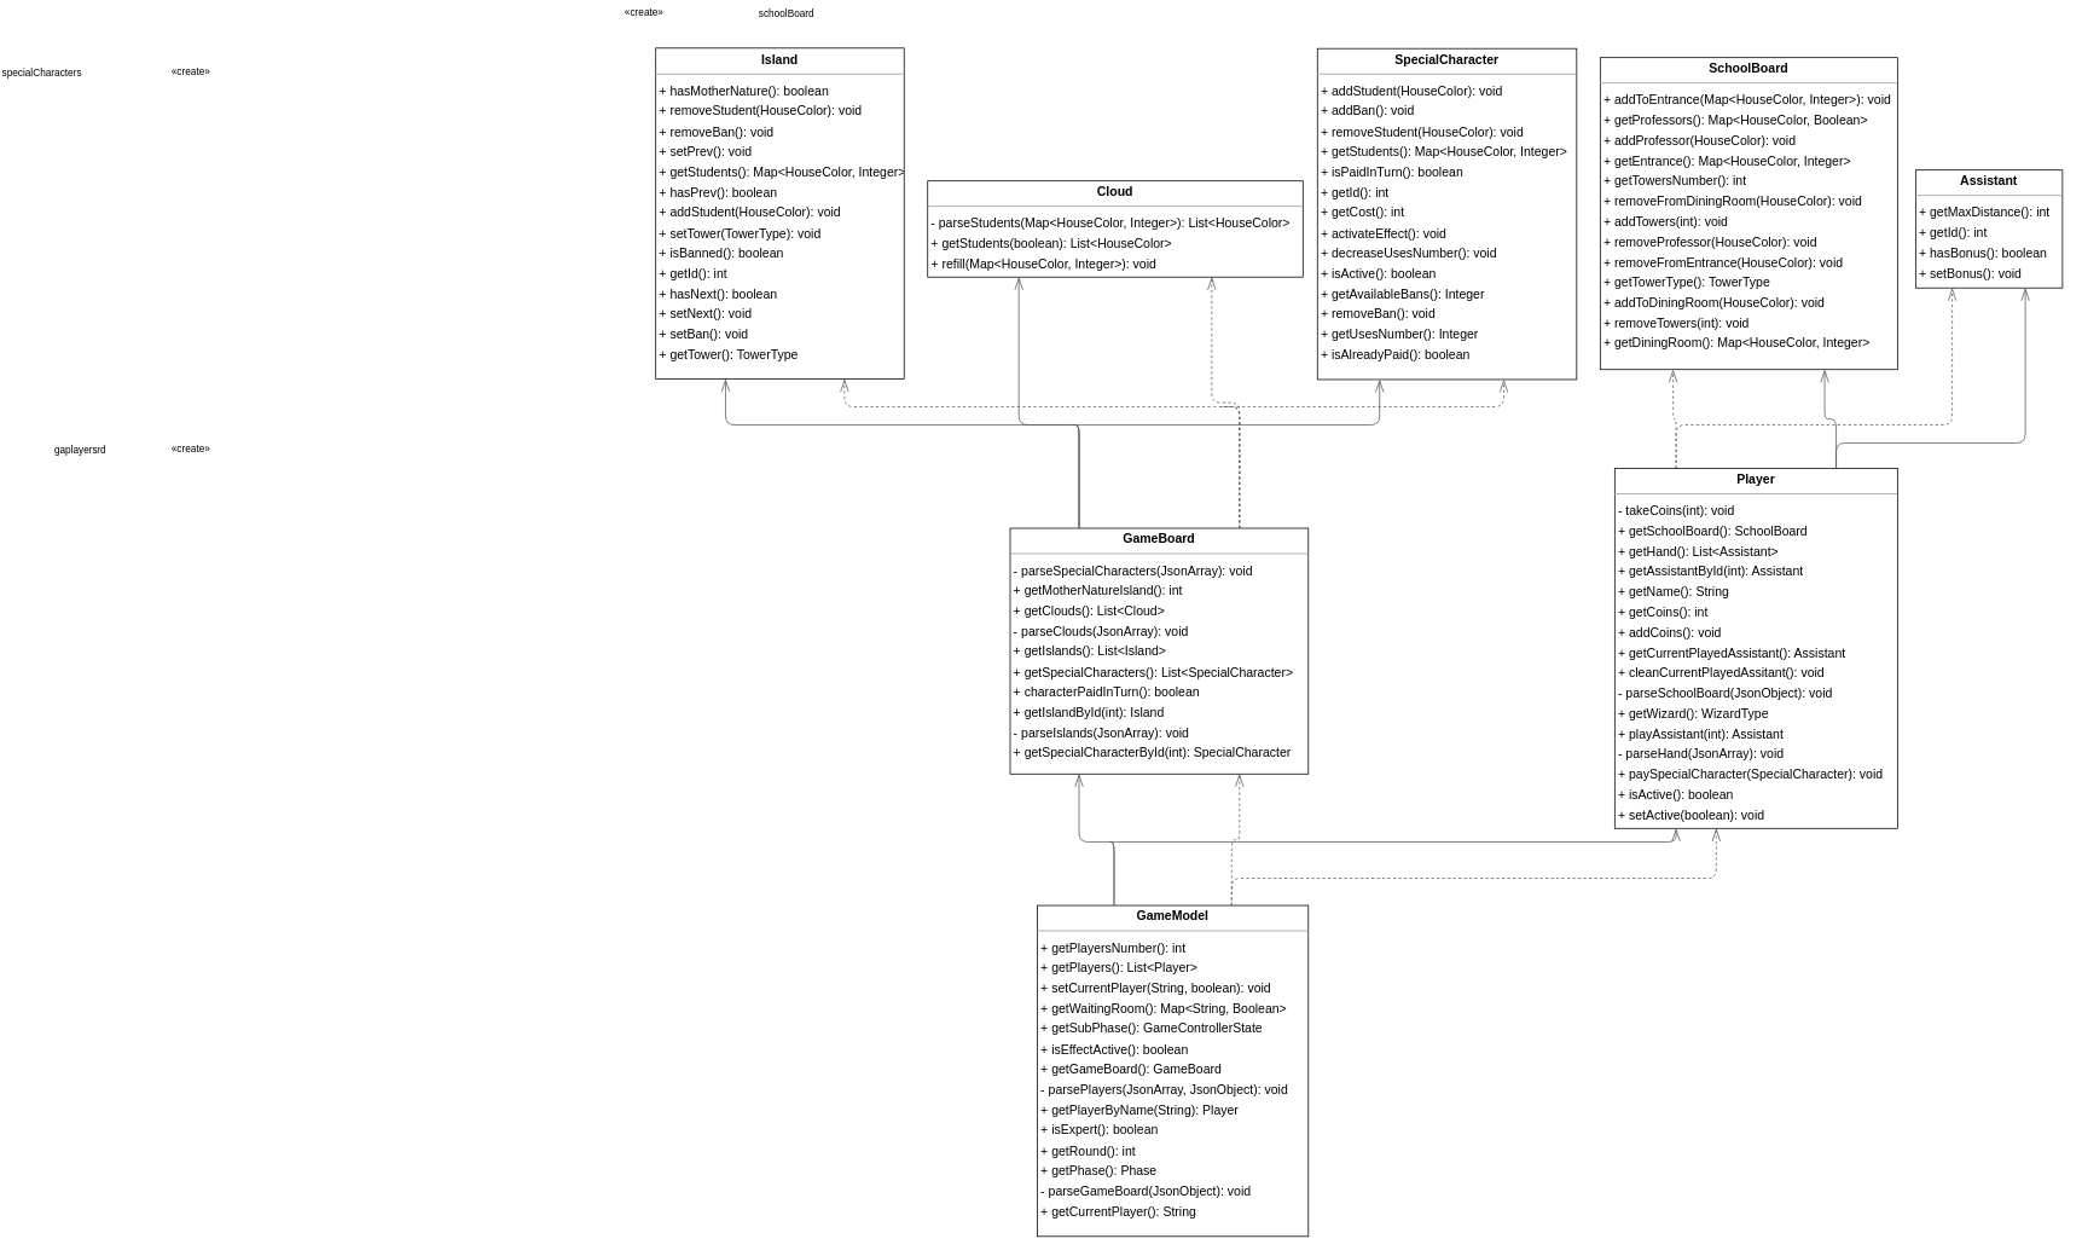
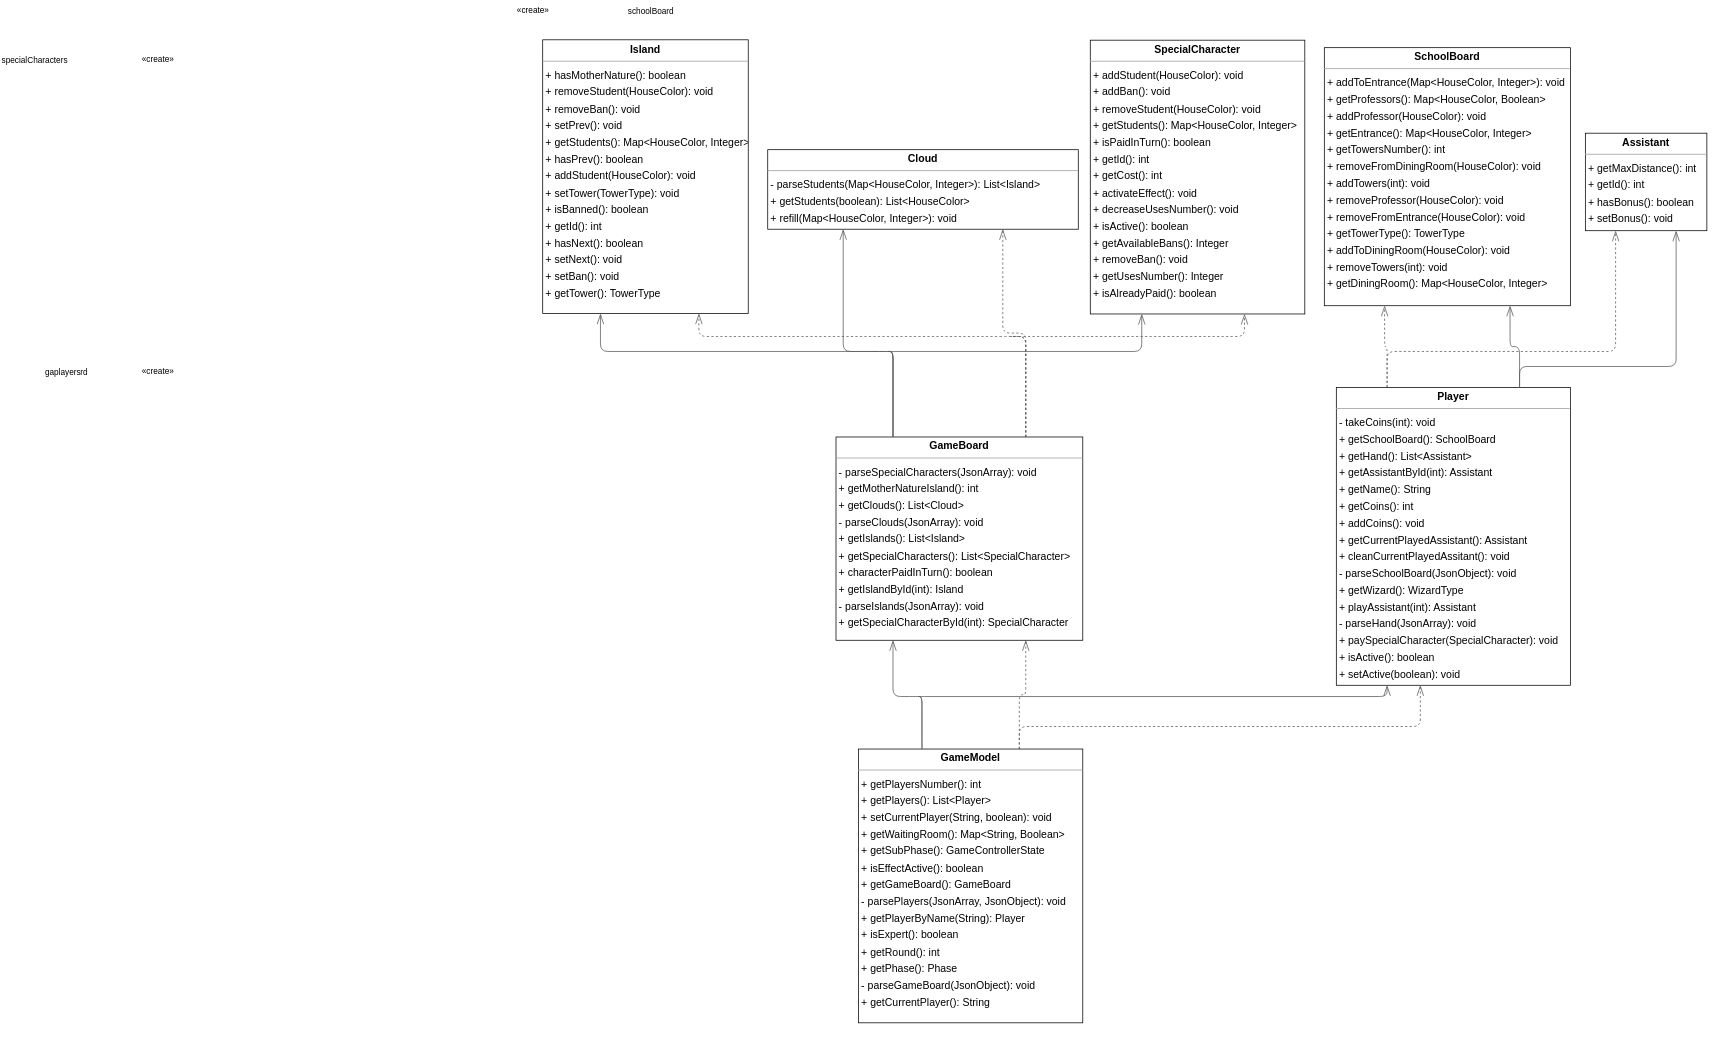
- <mxCell id="3" value="&lt;p style=&quot;margin:0px;margin-top:4px;text-align:center;&quot;&gt;&lt;b&gt;Cloud&lt;/b&gt;&lt;/p&gt;&lt;hr size=&quot;1&quot;&gt;&lt;p style=&quot;margin:0 0 0 4px;line-height:1.6;&quot;&gt;- parseStudents(Map&amp;lt;HouseColor, Integer&amp;gt;): List&amp;lt;HouseColor&amp;gt;&lt;br&gt;+ getStudents(boolean): List&amp;lt;HouseColor&amp;gt;&lt;br&gt;+ refill(Map&amp;lt;HouseColor, Integer&amp;gt;): void&lt;/p&gt;" style="verticalAlign=top;align=left;overflow=fill;fontSize=14;fontFamily=Helvetica;html=1;rounded=0;shadow=0;comic=0;labelBackgroundColor=none;strokeWidth=1;" parent="1" vertex="1"><mxGeometry x="320" y="167" width="414" height="106" as="geometry" /></mxCell>
+ <mxCell id="3" value="&lt;p style=&quot;margin:0px;margin-top:4px;text-align:center;&quot;&gt;&lt;b&gt;Cloud&lt;/b&gt;&lt;/p&gt;&lt;hr size=&quot;1&quot;&gt;&lt;p style=&quot;margin:0 0 0 4px;line-height:1.6;&quot;&gt;- parseStudents(Map&amp;lt;HouseColor, Integer&amp;gt;): List&amp;lt;Island&amp;gt;&lt;br&gt;+ getStudents(boolean): List&amp;lt;HouseColor&amp;gt;&lt;br&gt;+ refill(Map&amp;lt;HouseColor, Integer&amp;gt;): void&lt;/p&gt;" style="verticalAlign=top;align=left;overflow=fill;fontSize=14;fontFamily=Helvetica;html=1;rounded=0;shadow=0;comic=0;labelBackgroundColor=none;strokeWidth=1;" parent="1" vertex="1"><mxGeometry x="320" y="167" width="414" height="106" as="geometry" /></mxCell>
- <mxCell id="2" value="&lt;p style=&quot;margin:0px;margin-top:4px;text-align:center;&quot;&gt;&lt;b&gt;Assistant&lt;/b&gt;&lt;/p&gt;&lt;hr size=&quot;1&quot;/&gt;&lt;p style=&quot;margin:0 0 0 4px;line-height:1.6;&quot;&gt;+ getMaxDistance(): int&lt;br/&gt;+ getId(): int&lt;br/&gt;+ hasBonus(): boolean&lt;br/&gt;+ setBonus(): void&lt;/p&gt;" style="verticalAlign=top;align=left;overflow=fill;fontSize=14;fontFamily=Helvetica;html=1;rounded=0;shadow=0;comic=0;labelBackgroundColor=none;strokeWidth=1;" parent="1" vertex="1"><mxGeometry x="1410" y="155" width="162" height="130" as="geometry" /></mxCell>
+ <mxCell id="2" value="&lt;p style=&quot;margin:0px;margin-top:4px;text-align:center;&quot;&gt;&lt;b&gt;Assistant&lt;/b&gt;&lt;/p&gt;&lt;hr size=&quot;1&quot;/&gt;&lt;p style=&quot;margin:0 0 0 4px;line-height:1.6;&quot;&gt;+ getMaxDistance(): int&lt;br/&gt;+ getId(): int&lt;br/&gt;+ hasBonus(): boolean&lt;br/&gt;+ setBonus(): void&lt;/p&gt;" style="verticalAlign=top;align=left;overflow=fill;fontSize=14;fontFamily=Helvetica;html=1;rounded=0;shadow=0;comic=0;labelBackgroundColor=none;strokeWidth=1;" parent="1" vertex="1"><mxGeometry x="1410" y="145" width="162" height="130" as="geometry" /></mxCell>
